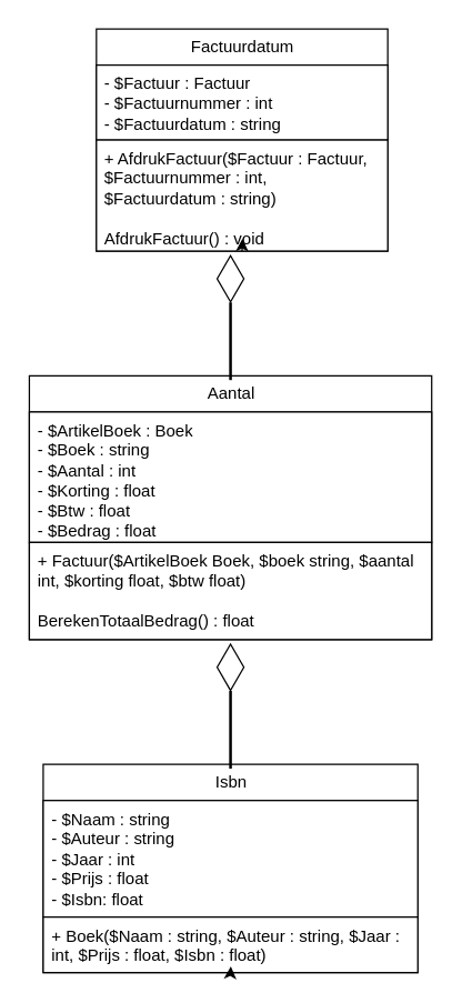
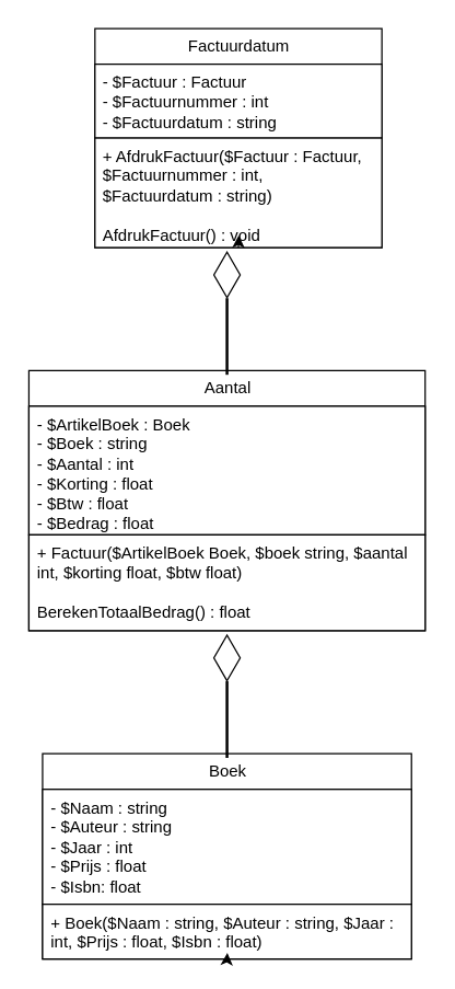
- <mxCell id="5" value="&lt;font color=&quot;#000000&quot; style=&quot;background-color: rgb(255, 255, 255);&quot;&gt;Isbn&lt;/font&gt;" style="swimlane;fontStyle=0;childLayout=stackLayout;horizontal=1;startSize=26;fillColor=#FFFFFF;horizontalStack=0;resizeParent=1;resizeParentMax=0;resizeLast=0;collapsible=1;marginBottom=0;html=1;strokeColor=#000000;shadow=0;glass=0;rounded=0;" parent="1" vertex="1"><mxGeometry x="30.66" y="550" width="270" height="150" as="geometry" /></mxCell>
+ <mxCell id="5" value="&lt;font color=&quot;#000000&quot; style=&quot;background-color: rgb(255, 255, 255);&quot;&gt;Boek&lt;/font&gt;" style="swimlane;fontStyle=0;childLayout=stackLayout;horizontal=1;startSize=26;fillColor=#FFFFFF;horizontalStack=0;resizeParent=1;resizeParentMax=0;resizeLast=0;collapsible=1;marginBottom=0;html=1;strokeColor=#000000;shadow=0;glass=0;rounded=0;" parent="1" vertex="1"><mxGeometry x="30.66" y="550" width="270" height="150" as="geometry" /></mxCell>
